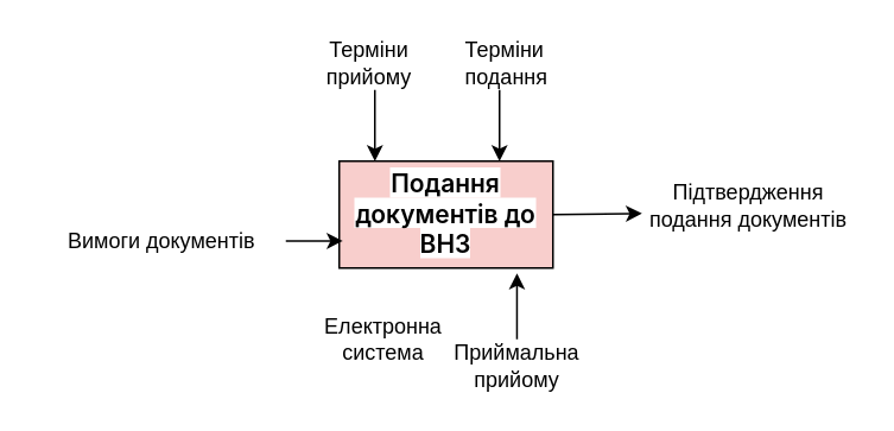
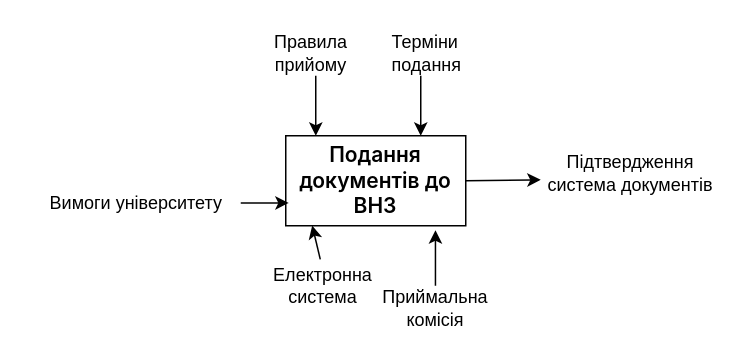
- <mxCell id="4" value="Терміни прийому" style="text;html=1;align=center;verticalAlign=middle;whiteSpace=wrap;rounded=0;" vertex="1" parent="1"><mxGeometry x="174" y="20" width="66" height="30" as="geometry" /></mxCell>
+ <mxCell id="4" value="Правила прийому" style="text;html=1;align=center;verticalAlign=middle;whiteSpace=wrap;rounded=0;" vertex="1" parent="1"><mxGeometry x="174" y="20" width="66" height="30" as="geometry" /></mxCell>
- <mxCell id="8" value="Підтвердження подання документів" style="text;html=1;align=center;verticalAlign=middle;whiteSpace=wrap;rounded=0;" vertex="1" parent="1"><mxGeometry x="360" y="100" width="120" height="30" as="geometry" /></mxCell>
+ <mxCell id="8" value="Підтвердження система документів" style="text;html=1;align=center;verticalAlign=middle;whiteSpace=wrap;rounded=0;" vertex="1" parent="1"><mxGeometry x="360" y="100" width="120" height="30" as="geometry" /></mxCell>
- <mxCell id="2" value="&lt;span style=&quot;border: 0px solid rgb(227, 227, 227); box-sizing: border-box; --tw-border-spacing-x: 0; --tw-border-spacing-y: 0; --tw-translate-x: 0; --tw-translate-y: 0; --tw-rotate: 0; --tw-skew-x: 0; --tw-skew-y: 0; --tw-scale-x: 1; --tw-scale-y: 1; --tw-pan-x: ; --tw-pan-y: ; --tw-pinch-zoom: ; --tw-scroll-snap-strictness: proximity; --tw-gradient-from-position: ; --tw-gradient-via-position: ; --tw-gradient-to-position: ; --tw-ordinal: ; --tw-slashed-zero: ; --tw-numeric-figure: ; --tw-numeric-spacing: ; --tw-numeric-fraction: ; --tw-ring-inset: ; --tw-ring-offset-width: 0px; --tw-ring-offset-color: #fff; --tw-ring-color: rgba(69,89,164,.5); --tw-ring-offset-shadow: 0 0 #0000; --tw-ring-shadow: 0 0 #0000; --tw-shadow: 0 0 #0000; --tw-shadow-colored: 0 0 #0000; --tw-blur: ; --tw-brightness: ; --tw-contrast: ; --tw-grayscale: ; --tw-hue-rotate: ; --tw-invert: ; --tw-saturate: ; --tw-sepia: ; --tw-drop-shadow: ; --tw-backdrop-blur: ; --tw-backdrop-brightness: ; --tw-backdrop-contrast: ; --tw-backdrop-grayscale: ; --tw-backdrop-hue-rotate: ; --tw-backdrop-invert: ; --tw-backdrop-opacity: ; --tw-backdrop-saturate: ; --tw-backdrop-sepia: ; --tw-contain-size: ; --tw-contain-layout: ; --tw-contain-paint: ; --tw-contain-style: ; scrollbar-color: var(--gray-600) transparent; font-weight: 600; margin-top: 0px; margin-bottom: 0px; font-family: &amp;quot;Segoe UI Variable Text&amp;quot;, ui-sans-serif, -apple-system, system-ui, &amp;quot;Segoe UI&amp;quot;, Helvetica, &amp;quot;Apple Color Emoji&amp;quot;, Arial, sans-serif, &amp;quot;Segoe UI Emoji&amp;quot;, &amp;quot;Segoe UI Symbol&amp;quot;; font-size: 14px; text-align: left; background-color: rgb(255, 255, 255);&quot;&gt;Подання документів до ВНЗ&lt;/span&gt;" style="rounded=0;whiteSpace=wrap;html=1;fillColor=#f8cecc;fontColor=default;" vertex="1" parent="1"><mxGeometry x="190" y="90" width="120" height="60" as="geometry" /></mxCell>
+ <mxCell id="2" value="&lt;span style=&quot;border: 0px solid rgb(227, 227, 227); box-sizing: border-box; --tw-border-spacing-x: 0; --tw-border-spacing-y: 0; --tw-translate-x: 0; --tw-translate-y: 0; --tw-rotate: 0; --tw-skew-x: 0; --tw-skew-y: 0; --tw-scale-x: 1; --tw-scale-y: 1; --tw-pan-x: ; --tw-pan-y: ; --tw-pinch-zoom: ; --tw-scroll-snap-strictness: proximity; --tw-gradient-from-position: ; --tw-gradient-via-position: ; --tw-gradient-to-position: ; --tw-ordinal: ; --tw-slashed-zero: ; --tw-numeric-figure: ; --tw-numeric-spacing: ; --tw-numeric-fraction: ; --tw-ring-inset: ; --tw-ring-offset-width: 0px; --tw-ring-offset-color: #fff; --tw-ring-color: rgba(69,89,164,.5); --tw-ring-offset-shadow: 0 0 #0000; --tw-ring-shadow: 0 0 #0000; --tw-shadow: 0 0 #0000; --tw-shadow-colored: 0 0 #0000; --tw-blur: ; --tw-brightness: ; --tw-contrast: ; --tw-grayscale: ; --tw-hue-rotate: ; --tw-invert: ; --tw-saturate: ; --tw-sepia: ; --tw-drop-shadow: ; --tw-backdrop-blur: ; --tw-backdrop-brightness: ; --tw-backdrop-contrast: ; --tw-backdrop-grayscale: ; --tw-backdrop-hue-rotate: ; --tw-backdrop-invert: ; --tw-backdrop-opacity: ; --tw-backdrop-saturate: ; --tw-backdrop-sepia: ; --tw-contain-size: ; --tw-contain-layout: ; --tw-contain-paint: ; --tw-contain-style: ; scrollbar-color: var(--gray-600) transparent; font-weight: 600; margin-top: 0px; margin-bottom: 0px; font-family: &amp;quot;Segoe UI Variable Text&amp;quot;, ui-sans-serif, -apple-system, system-ui, &amp;quot;Segoe UI&amp;quot;, Helvetica, &amp;quot;Apple Color Emoji&amp;quot;, Arial, sans-serif, &amp;quot;Segoe UI Emoji&amp;quot;, &amp;quot;Segoe UI Symbol&amp;quot;; font-size: 14px; text-align: left; background-color: rgb(255, 255, 255);&quot;&gt;Подання документів до ВНЗ&lt;/span&gt;" style="rounded=0;whiteSpace=wrap;html=1;fillColor=#FFFFFF;fontColor=default;" vertex="1" parent="1"><mxGeometry x="190" y="90" width="120" height="60" as="geometry" /></mxCell>
- <mxCell id="3" value="Вимоги документів" style="text;html=1;align=center;verticalAlign=middle;resizable=0;points=[];autosize=1;strokeColor=none;fillColor=none;" vertex="1" parent="1"><mxGeometry x="20" y="120" width="140" height="30" as="geometry" /></mxCell>
+ <mxCell id="3" value="Вимоги університету" style="text;html=1;align=center;verticalAlign=middle;resizable=0;points=[];autosize=1;strokeColor=none;fillColor=none;" vertex="1" parent="1"><mxGeometry x="20" y="120" width="140" height="30" as="geometry" /></mxCell>
+ <mxCell id="11" value="" style="endArrow=classic;html=1;rounded=0;entryX=0.147;entryY=0.997;entryDx=0;entryDy=0;exitX=0.467;exitY=-0.087;exitDx=0;exitDy=0;entryPerimeter=0;exitPerimeter=0;" edge="1" parent="1" source="6" target="2"><mxGeometry width="50" height="50" relative="1" as="geometry"><mxPoint x="206.8" y="150" as="sourcePoint" /><mxPoint x="206.8" y="190" as="targetPoint" /></mxGeometry></mxCell>
- <mxCell id="7" value="Приймальна прийому" style="text;html=1;align=center;verticalAlign=middle;whiteSpace=wrap;rounded=0;" vertex="1" parent="1"><mxGeometry x="260" y="190" width="60" height="30" as="geometry" /></mxCell>
+ <mxCell id="7" value="Приймальна комісія" style="text;html=1;align=center;verticalAlign=middle;whiteSpace=wrap;rounded=0;" vertex="1" parent="1"><mxGeometry x="260" y="190" width="60" height="30" as="geometry" /></mxCell>
